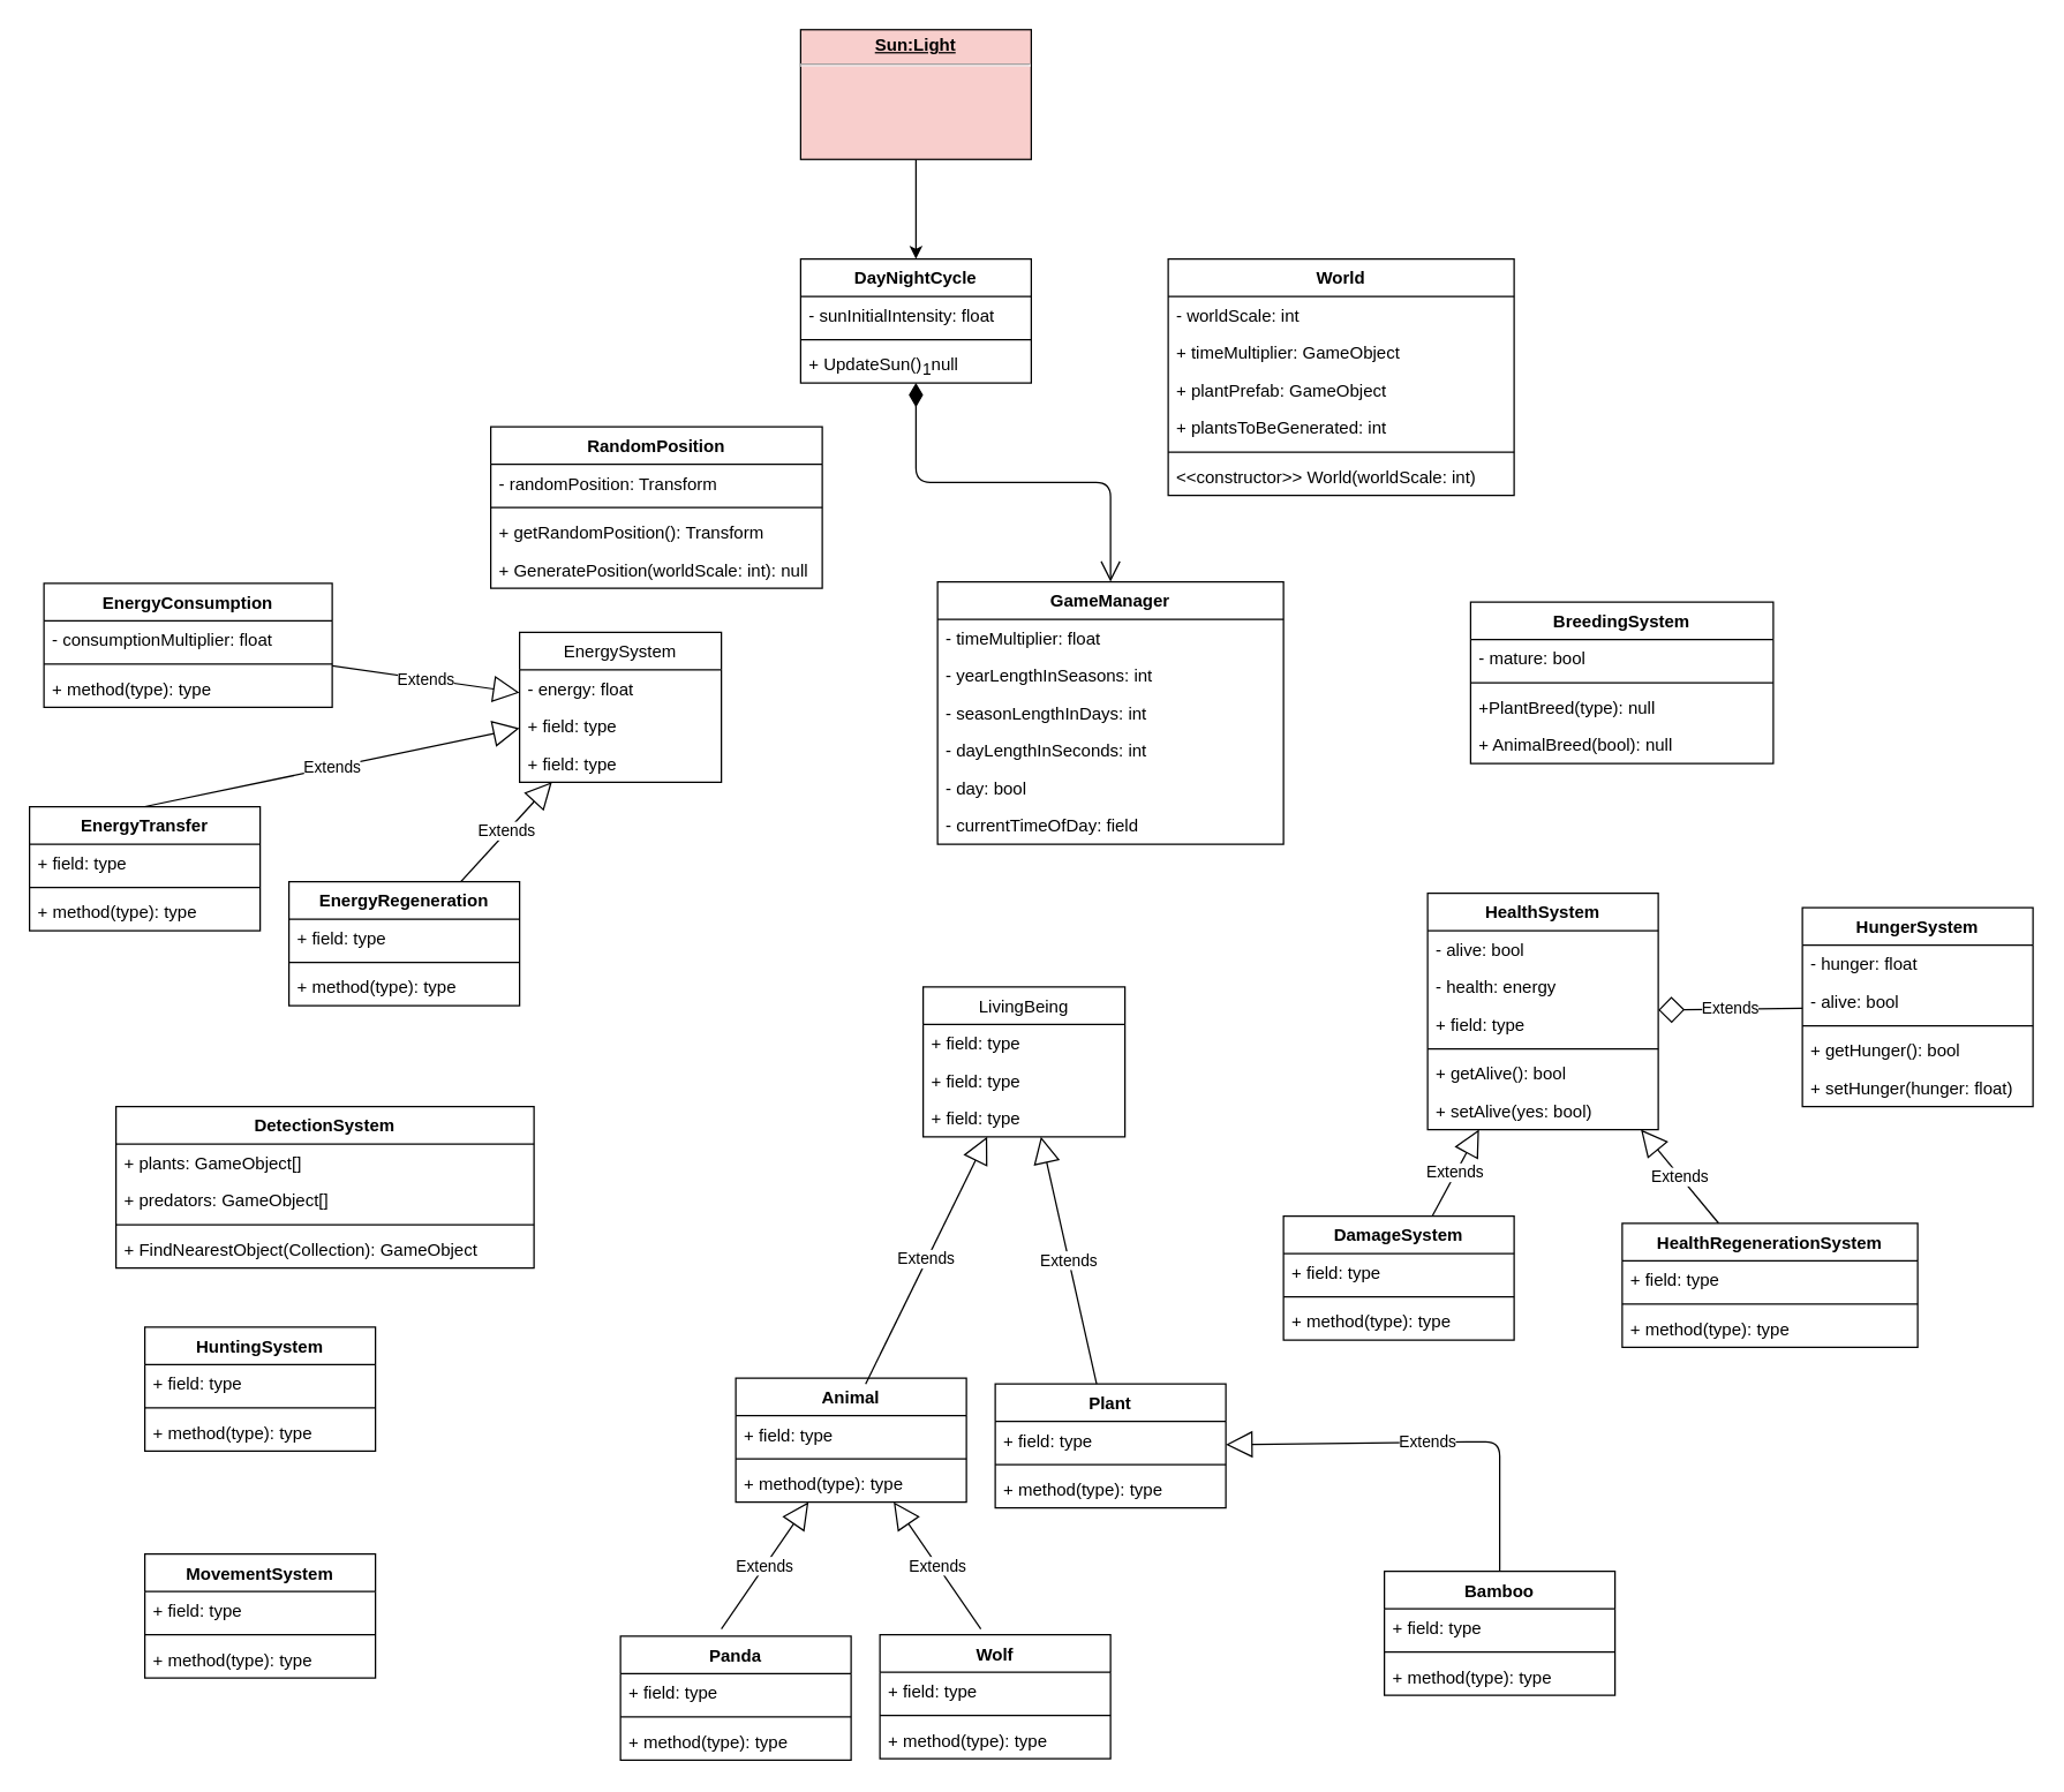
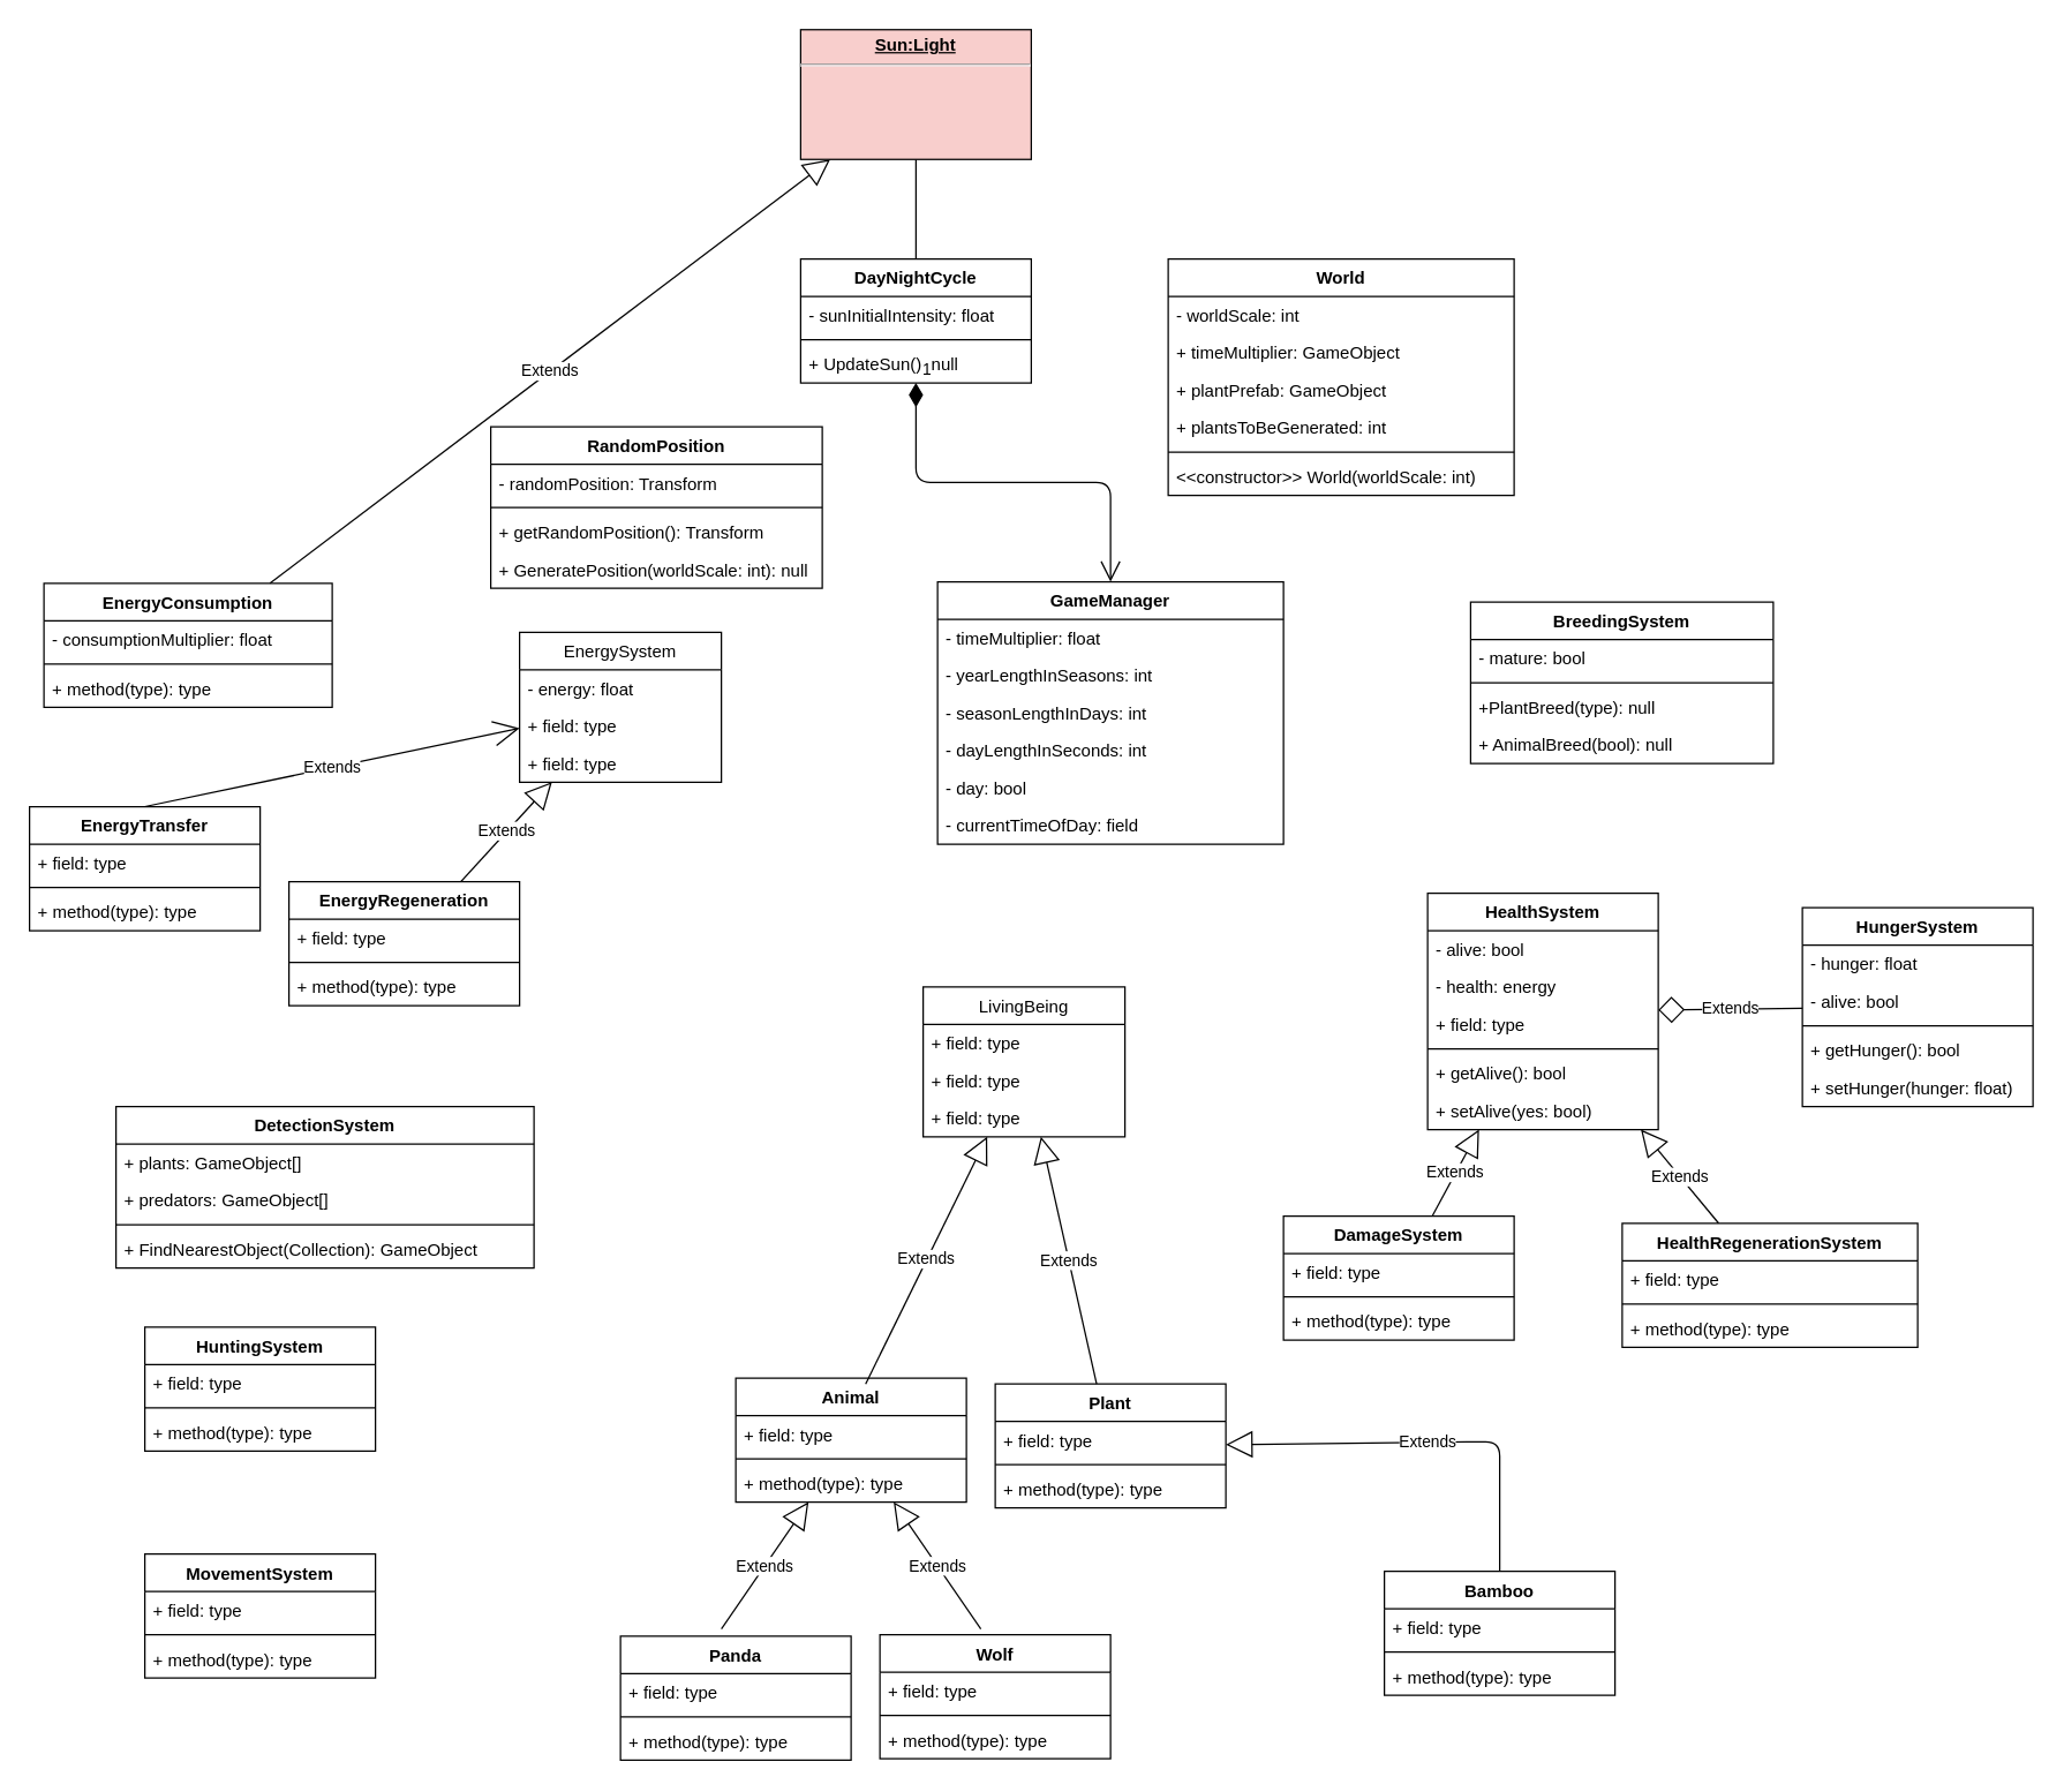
- <mxCell id="110" style="edgeStyle=orthogonalEdgeStyle;rounded=0;orthogonalLoop=1;jettySize=auto;html=1;" edge="1" parent="1" source="111" target="63"><mxGeometry relative="1" as="geometry" /></mxCell>
+ <mxCell id="110" style="edgeStyle=orthogonalEdgeStyle;rounded=0;orthogonalLoop=1;jettySize=auto;html=1;endArrow=none;" edge="1" parent="1" source="111" target="63"><mxGeometry relative="1" as="geometry" /></mxCell>
- <mxCell id="56" value="Extends" style="endArrow=block;endSize=16;endFill=0;html=1;" edge="1" parent="1" source="45" target="31"><mxGeometry width="160" relative="1" as="geometry"><mxPoint x="180" y="627" as="sourcePoint" /><mxPoint x="340" y="637" as="targetPoint" /></mxGeometry></mxCell>
+ <mxCell id="56" value="Extends" style="endArrow=block;endSize=16;endFill=0;html=1;" edge="1" parent="1" source="45" target="111"><mxGeometry width="160" relative="1" as="geometry"><mxPoint x="180" y="627" as="sourcePoint" /><mxPoint x="340" y="637" as="targetPoint" /></mxGeometry></mxCell>
- <mxCell id="53" value="Extends" style="endArrow=block;endSize=16;endFill=0;html=1;exitX=0.5;exitY=0;exitDx=0;exitDy=0;" edge="1" parent="1" source="35" target="31"><mxGeometry width="160" relative="1" as="geometry"><mxPoint x="400" y="630" as="sourcePoint" /><mxPoint x="530" y="590" as="targetPoint" /></mxGeometry></mxCell>
+ <mxCell id="53" value="Extends" style="endArrow=open;endSize=16;endFill=0;html=1;exitX=0.5;exitY=0;exitDx=0;exitDy=0;" edge="1" parent="1" source="35" target="31"><mxGeometry width="160" relative="1" as="geometry"><mxPoint x="400" y="630" as="sourcePoint" /><mxPoint x="530" y="590" as="targetPoint" /></mxGeometry></mxCell>
